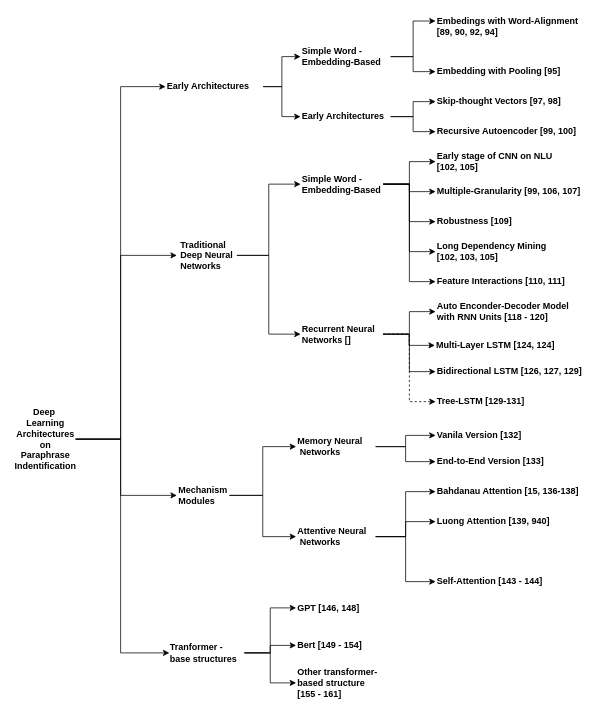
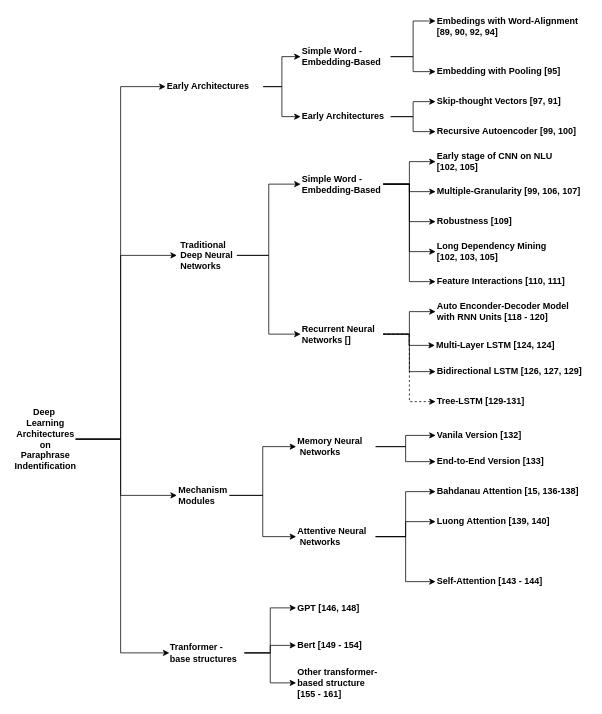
- <mxCell id="28" value="&lt;b&gt;Skip-thought Vectors [97, 98]&lt;/b&gt;" style="text;html=1;strokeColor=none;fillColor=none;align=left;verticalAlign=middle;whiteSpace=wrap;rounded=0;" vertex="1" parent="1"><mxGeometry x="580" y="120" width="170" height="30" as="geometry" /></mxCell>
+ <mxCell id="28" value="&lt;b&gt;Skip-thought Vectors [97, 91]&lt;/b&gt;" style="text;html=1;strokeColor=none;fillColor=none;align=left;verticalAlign=middle;whiteSpace=wrap;rounded=0;" vertex="1" parent="1"><mxGeometry x="580" y="120" width="170" height="30" as="geometry" /></mxCell>
- <mxCell id="56" value="&lt;b&gt;Luong Attention [139, 940]&lt;/b&gt;" style="text;html=1;strokeColor=none;fillColor=none;align=left;verticalAlign=middle;whiteSpace=wrap;rounded=0;" vertex="1" parent="1"><mxGeometry x="580" y="680" width="170" height="30" as="geometry" /></mxCell>
+ <mxCell id="56" value="&lt;b&gt;Luong Attention [139, 140]&lt;/b&gt;" style="text;html=1;strokeColor=none;fillColor=none;align=left;verticalAlign=middle;whiteSpace=wrap;rounded=0;" vertex="1" parent="1"><mxGeometry x="580" y="680" width="170" height="30" as="geometry" /></mxCell>
